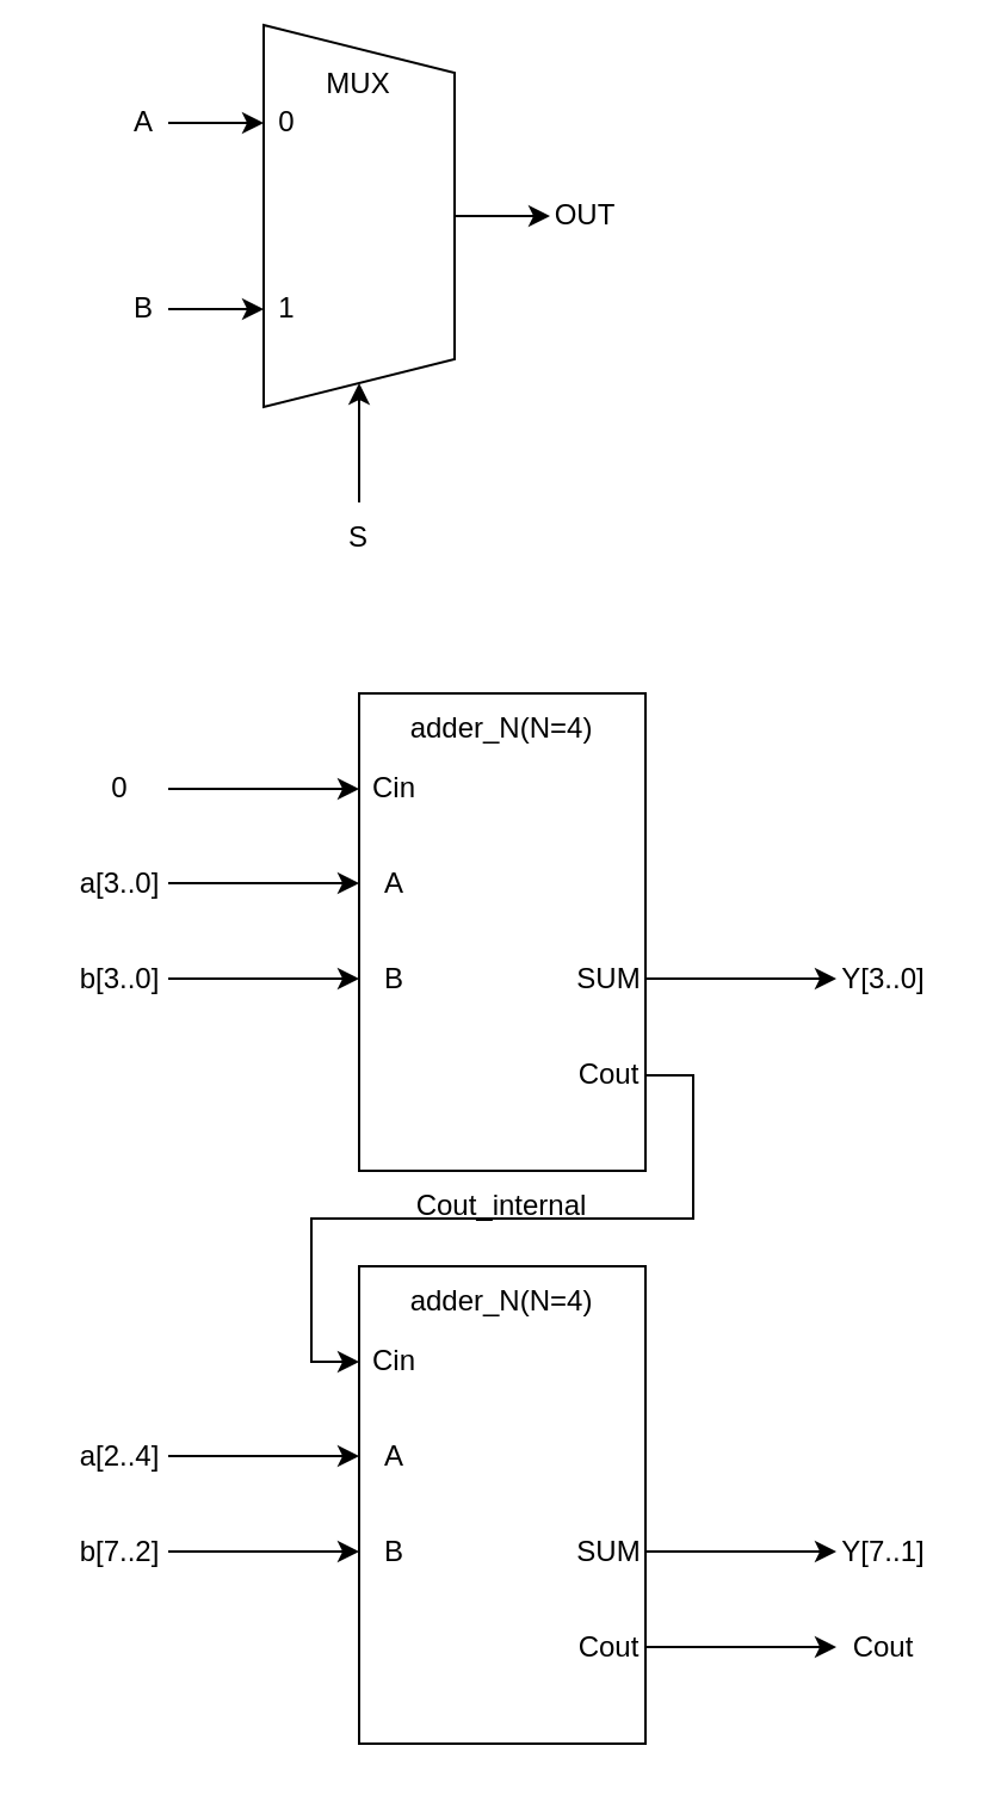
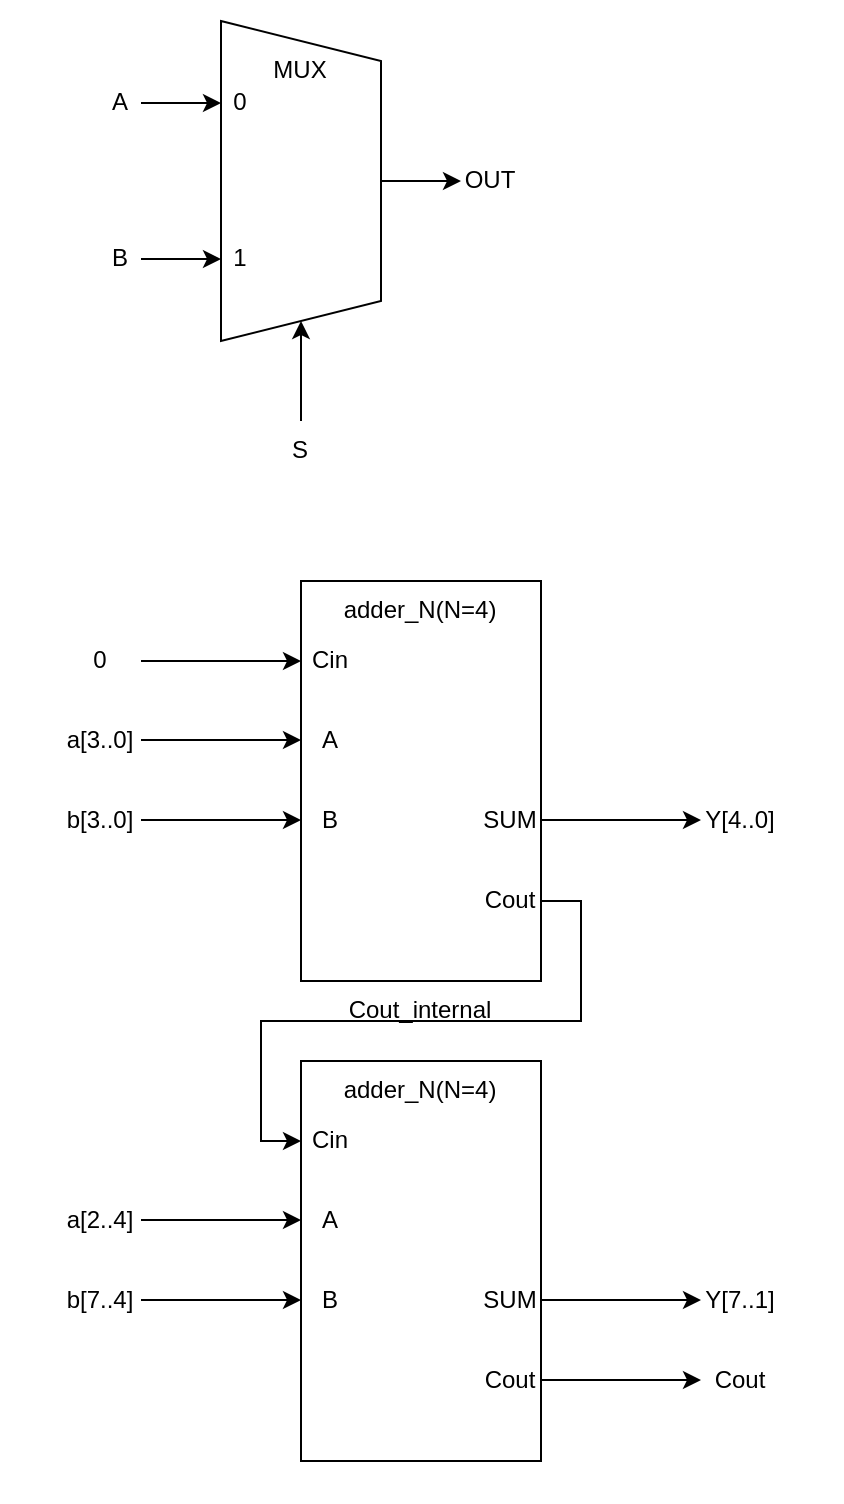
- <mxCell id="40" value="Y[3..0]" style="text;html=1;strokeColor=none;fillColor=none;align=center;verticalAlign=middle;whiteSpace=wrap;rounded=0;" vertex="1" parent="1"><mxGeometry x="340" y="395" width="60" height="30" as="geometry" /></mxCell>
+ <mxCell id="40" value="Y[4..0]" style="text;html=1;strokeColor=none;fillColor=none;align=center;verticalAlign=middle;whiteSpace=wrap;rounded=0;" vertex="1" parent="1"><mxGeometry x="340" y="395" width="60" height="30" as="geometry" /></mxCell>
- <mxCell id="39" value="b[7..2]" style="text;html=1;strokeColor=none;fillColor=none;align=center;verticalAlign=middle;whiteSpace=wrap;rounded=0;" vertex="1" parent="1"><mxGeometry x="20" y="635" width="60" height="30" as="geometry" /></mxCell>
+ <mxCell id="39" value="b[7..4]" style="text;html=1;strokeColor=none;fillColor=none;align=center;verticalAlign=middle;whiteSpace=wrap;rounded=0;" vertex="1" parent="1"><mxGeometry x="20" y="635" width="60" height="30" as="geometry" /></mxCell>
